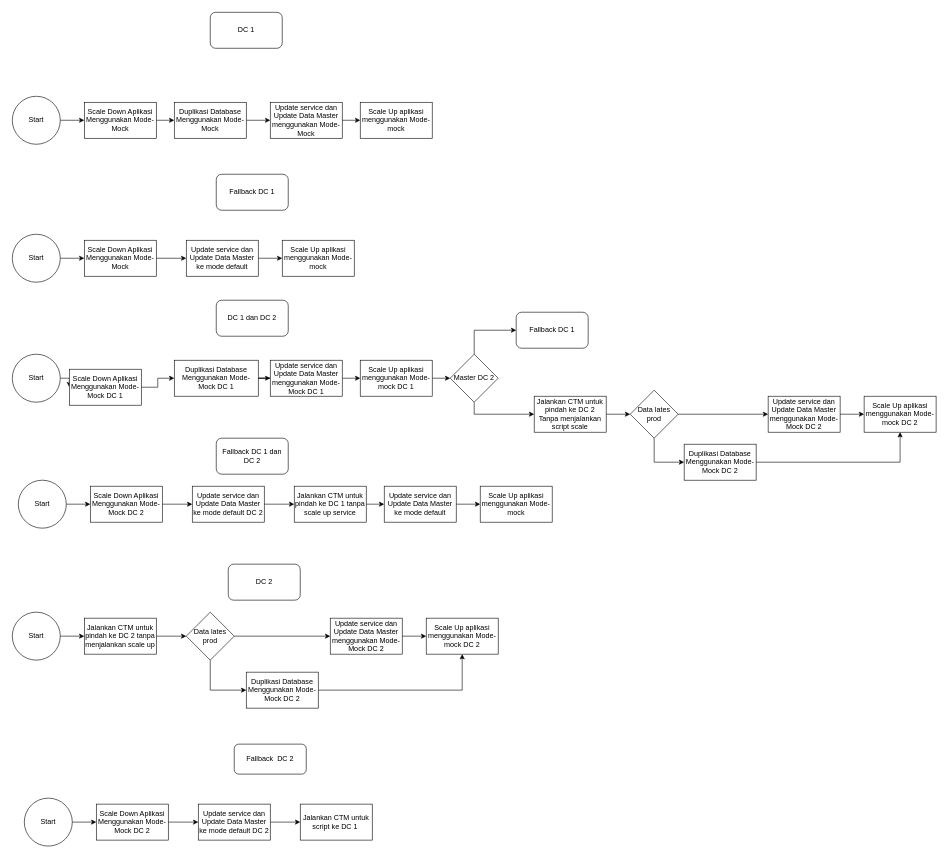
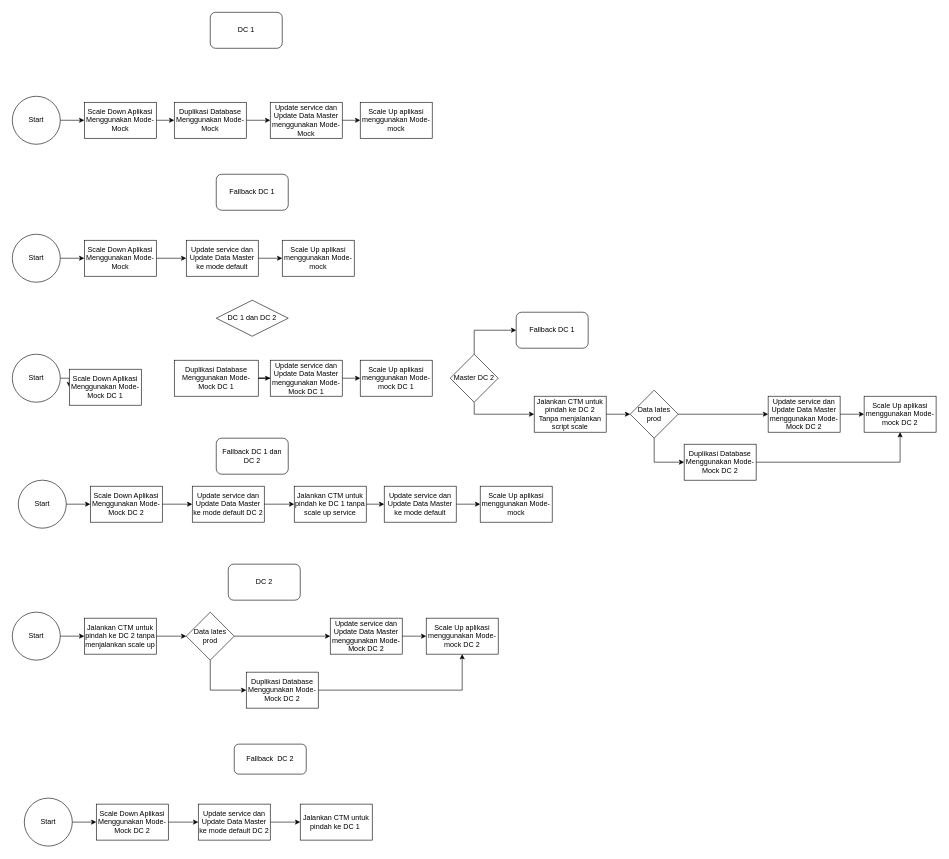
- <mxCell id="20" value="DC 1 dan DC 2" style="rounded=1;whiteSpace=wrap;html=1;" vertex="1" parent="1"><mxGeometry x="360" y="500" width="120" height="60" as="geometry" /></mxCell>
+ <mxCell id="20" value="DC 1 dan DC 2" style="rhombus;whiteSpace=wrap;html=1;" vertex="1" parent="1"><mxGeometry x="360" y="500" width="120" height="60" as="geometry" /></mxCell>
- <mxCell id="29" style="edgeStyle=orthogonalEdgeStyle;rounded=0;orthogonalLoop=1;jettySize=auto;html=1;exitX=1;exitY=0.5;exitDx=0;exitDy=0;entryX=0;entryY=0.5;entryDx=0;entryDy=0;" edge="1" parent="1" source="30" target="33"><mxGeometry relative="1" as="geometry" /></mxCell>
- <mxCell id="23" style="edgeStyle=orthogonalEdgeStyle;rounded=0;orthogonalLoop=1;jettySize=auto;html=1;exitX=1;exitY=0.5;exitDx=0;exitDy=0;entryX=0;entryY=0.5;entryDx=0;entryDy=0;" edge="1" source="24" target="26" parent="1"><mxGeometry relative="1" as="geometry" /></mxCell>
- <mxCell id="74" value="Jalankan CTM untuk script ke DC 1&amp;nbsp;" style="rounded=0;whiteSpace=wrap;html=1;" vertex="1" parent="1"><mxGeometry x="500" y="1340" width="120" height="60" as="geometry" /></mxCell>
+ <mxCell id="74" value="Jalankan CTM untuk pindah ke DC 1&amp;nbsp;" style="rounded=0;whiteSpace=wrap;html=1;" vertex="1" parent="1"><mxGeometry x="500" y="1340" width="120" height="60" as="geometry" /></mxCell>
